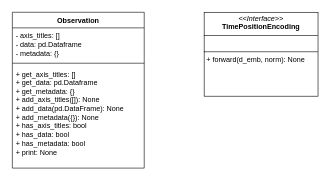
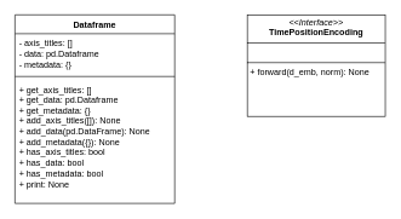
- <mxCell id="2" value="Observation" style="swimlane;fontStyle=1;align=center;verticalAlign=top;childLayout=stackLayout;horizontal=1;startSize=26;horizontalStack=0;resizeParent=1;resizeParentMax=0;resizeLast=0;collapsible=1;marginBottom=0;whiteSpace=wrap;html=1;" parent="1" vertex="1"><mxGeometry x="20" y="20" width="220" height="260" as="geometry" /></mxCell>
+ <mxCell id="2" value="Dataframe" style="swimlane;fontStyle=1;align=center;verticalAlign=top;childLayout=stackLayout;horizontal=1;startSize=26;horizontalStack=0;resizeParent=1;resizeParentMax=0;resizeLast=0;collapsible=1;marginBottom=0;whiteSpace=wrap;html=1;" parent="1" vertex="1"><mxGeometry x="20" y="20" width="220" height="260" as="geometry" /></mxCell>
